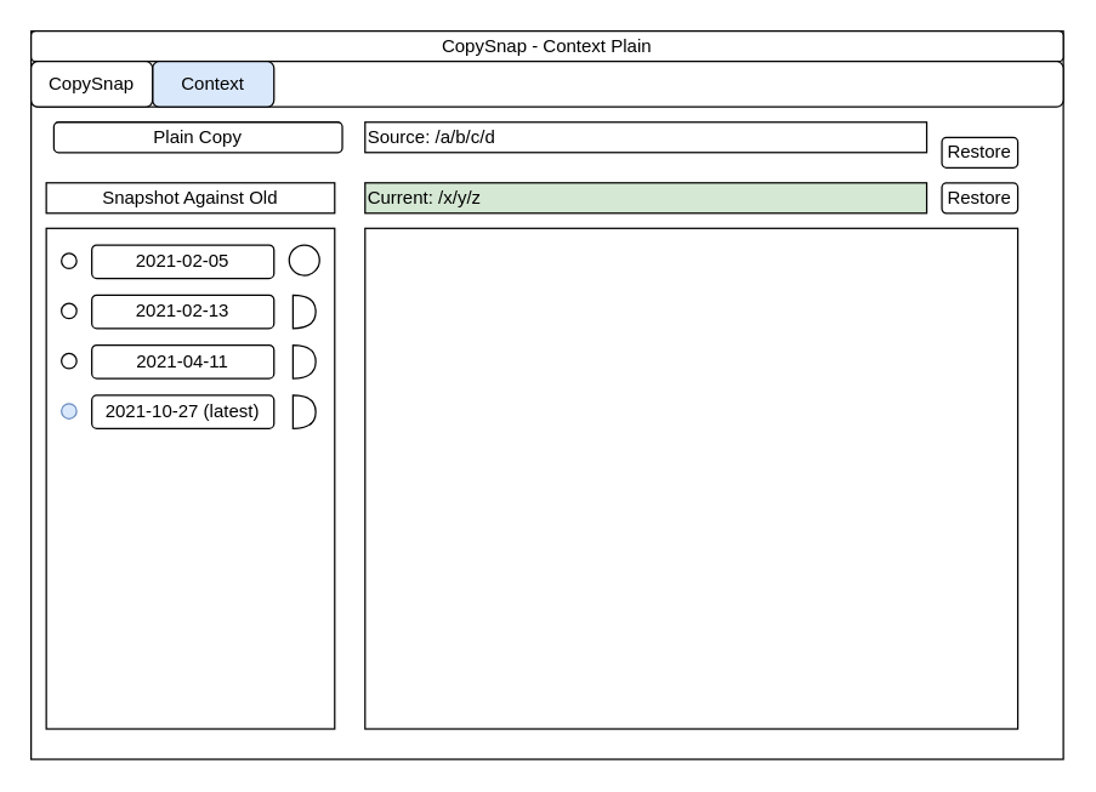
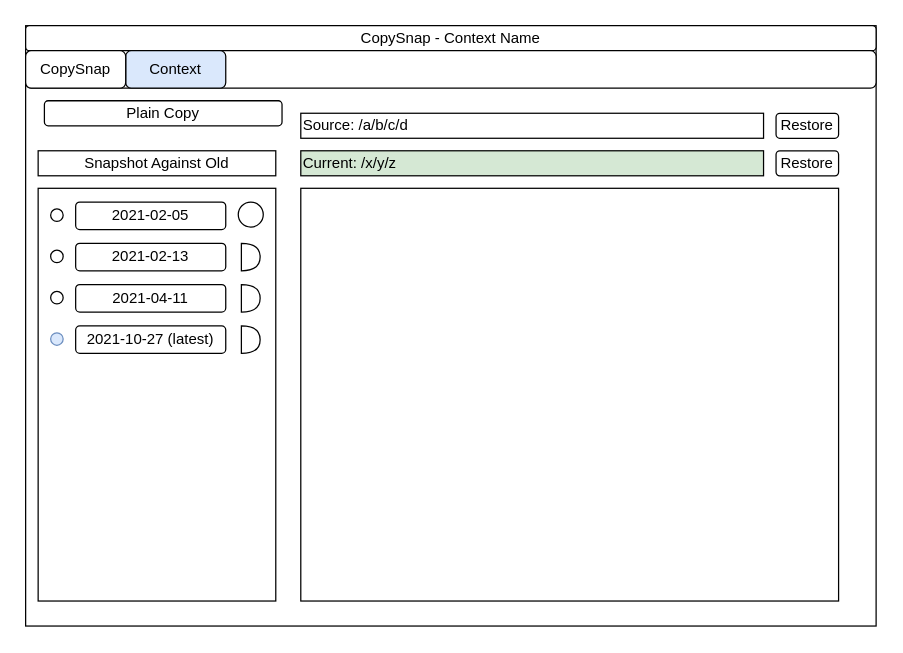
- <mxCell id="3" value="CopySnap - Context Plain" style="rounded=1;whiteSpace=wrap;html=1;" vertex="1" parent="1"><mxGeometry x="20" y="20" width="680" height="20" as="geometry" /></mxCell>
+ <mxCell id="3" value="CopySnap - Context Name" style="rounded=1;whiteSpace=wrap;html=1;" vertex="1" parent="1"><mxGeometry x="20" y="20" width="680" height="20" as="geometry" /></mxCell>
- <mxCell id="7" value="&lt;div align=&quot;left&quot;&gt;Source: /a/b/c/d&lt;br&gt;&lt;/div&gt;" style="rounded=0;whiteSpace=wrap;html=1;align=left;" vertex="1" parent="1"><mxGeometry x="240" y="80" width="370" height="20" as="geometry" /></mxCell>
+ <mxCell id="7" value="&lt;div align=&quot;left&quot;&gt;Source: /a/b/c/d&lt;br&gt;&lt;/div&gt;" style="rounded=0;whiteSpace=wrap;html=1;align=left;" vertex="1" parent="1"><mxGeometry x="240" y="90" width="370" height="20" as="geometry" /></mxCell>
